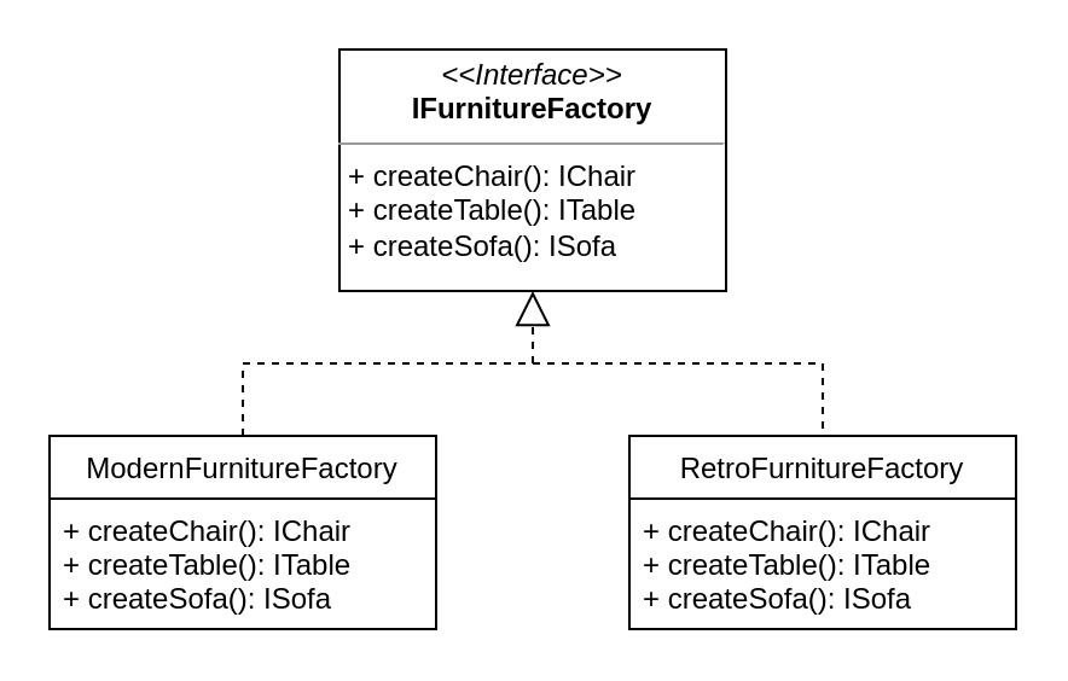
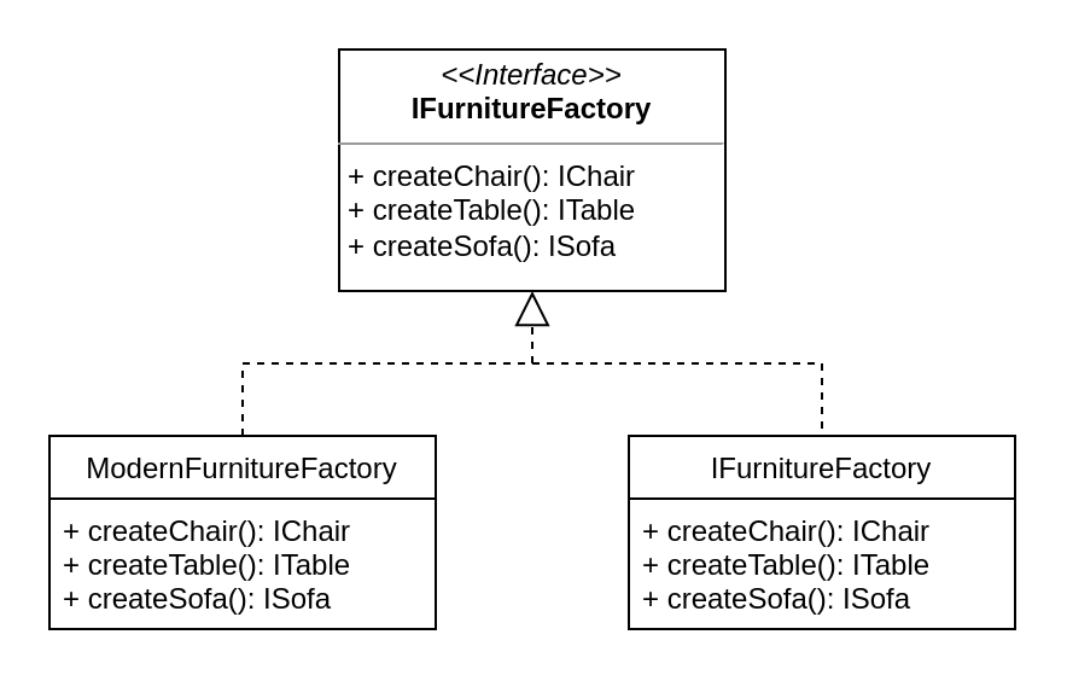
- <mxCell id="6" value="RetroFurnitureFactory" style="swimlane;fontStyle=0;childLayout=stackLayout;horizontal=1;startSize=26;fillColor=none;horizontalStack=0;resizeParent=1;resizeParentMax=0;resizeLast=0;collapsible=1;marginBottom=0;" vertex="1" parent="1"><mxGeometry x="260" y="180" width="160" height="80" as="geometry" /></mxCell>
+ <mxCell id="6" value="IFurnitureFactory" style="swimlane;fontStyle=0;childLayout=stackLayout;horizontal=1;startSize=26;fillColor=none;horizontalStack=0;resizeParent=1;resizeParentMax=0;resizeLast=0;collapsible=1;marginBottom=0;" vertex="1" parent="1"><mxGeometry x="260" y="180" width="160" height="80" as="geometry" /></mxCell>
